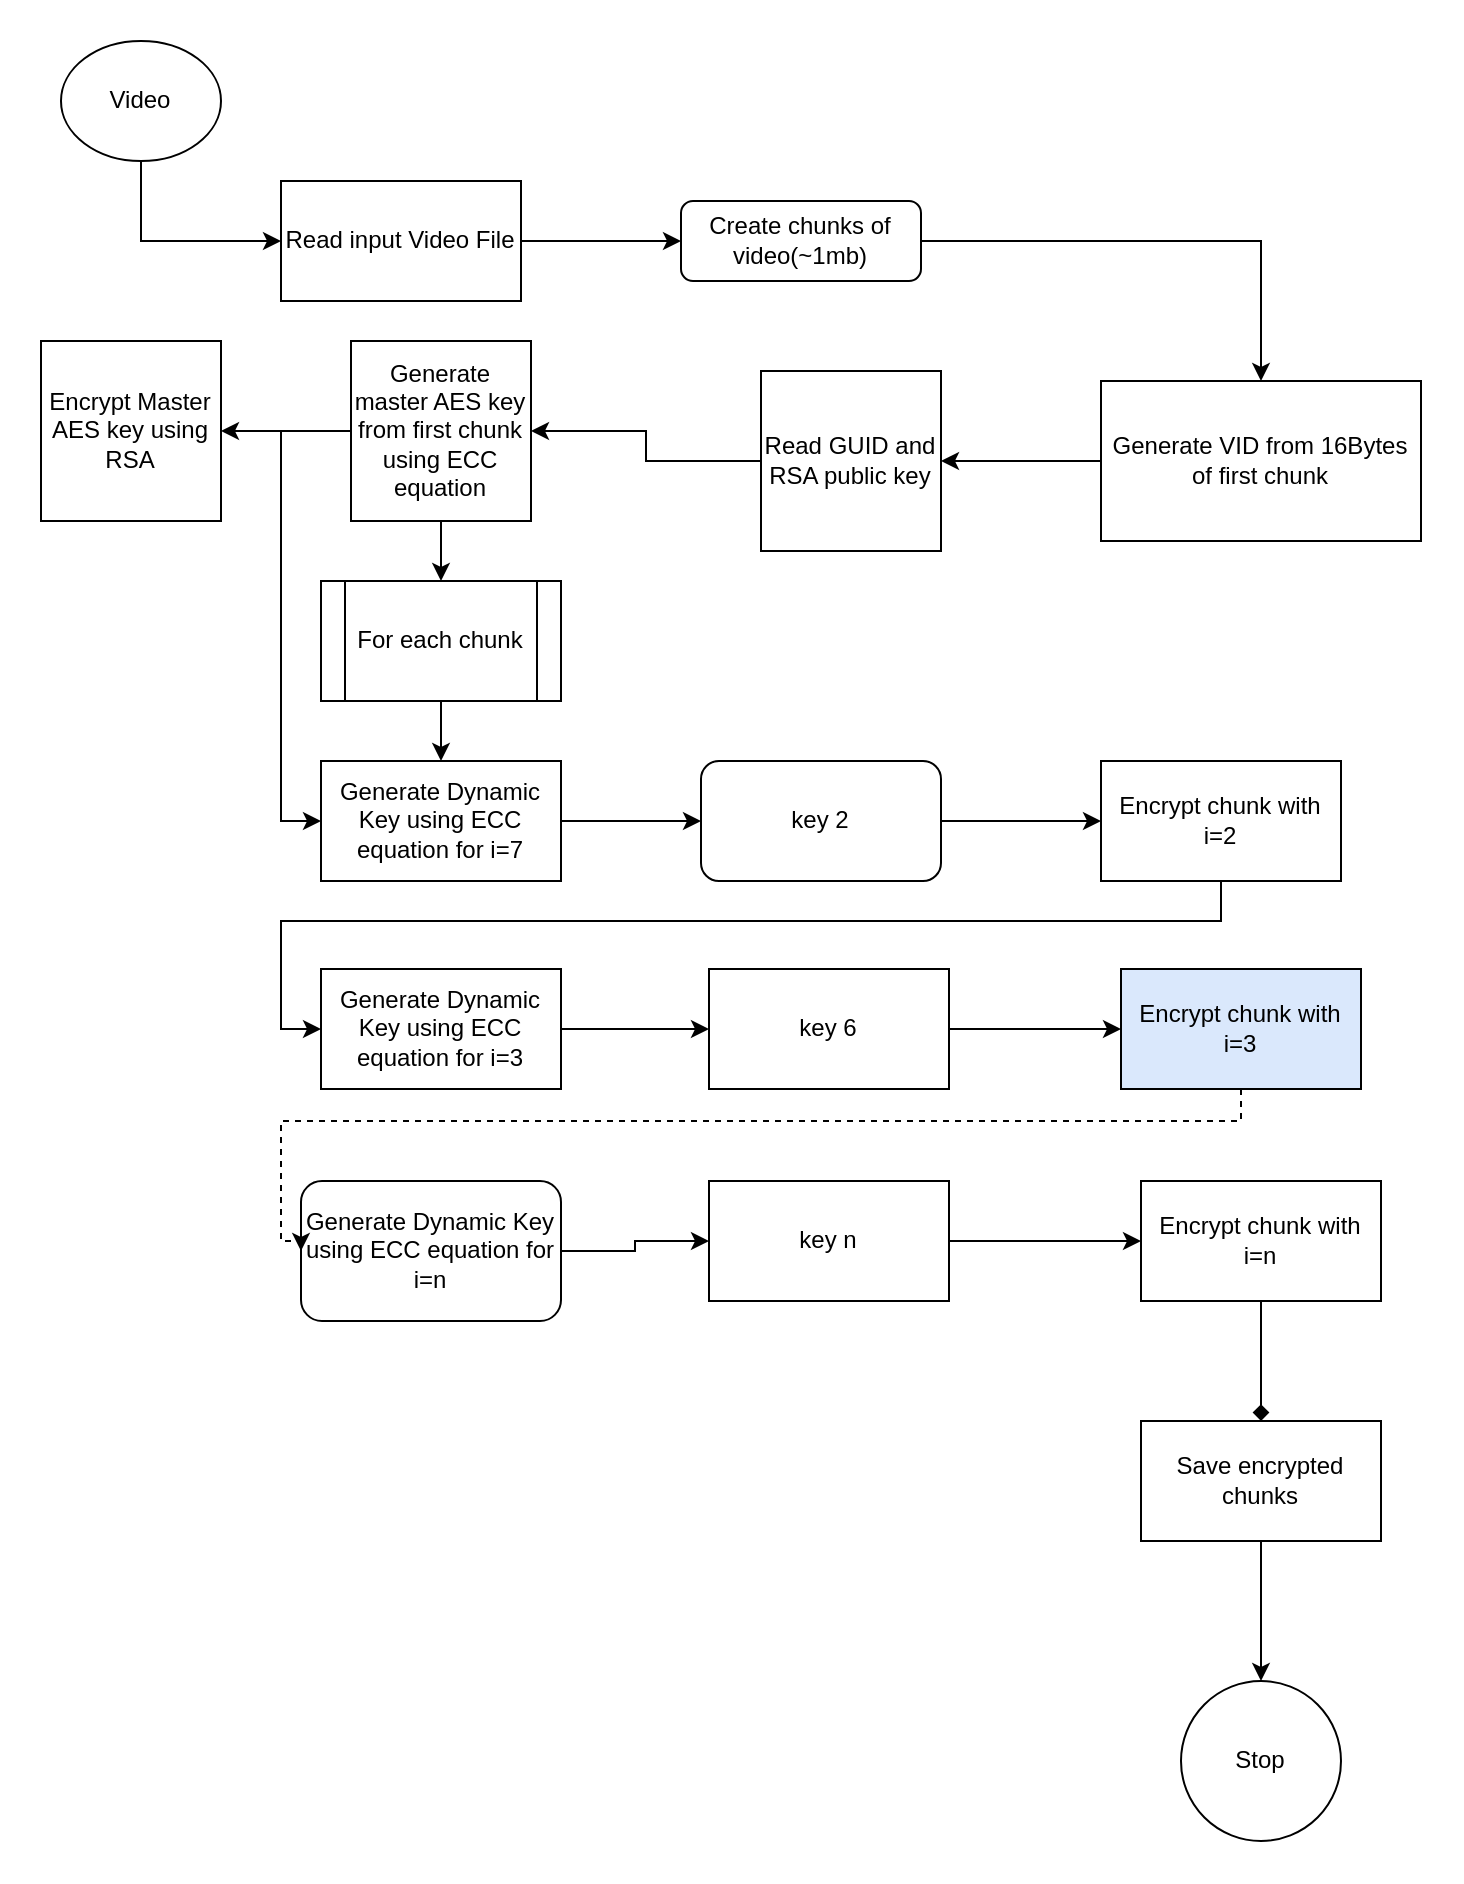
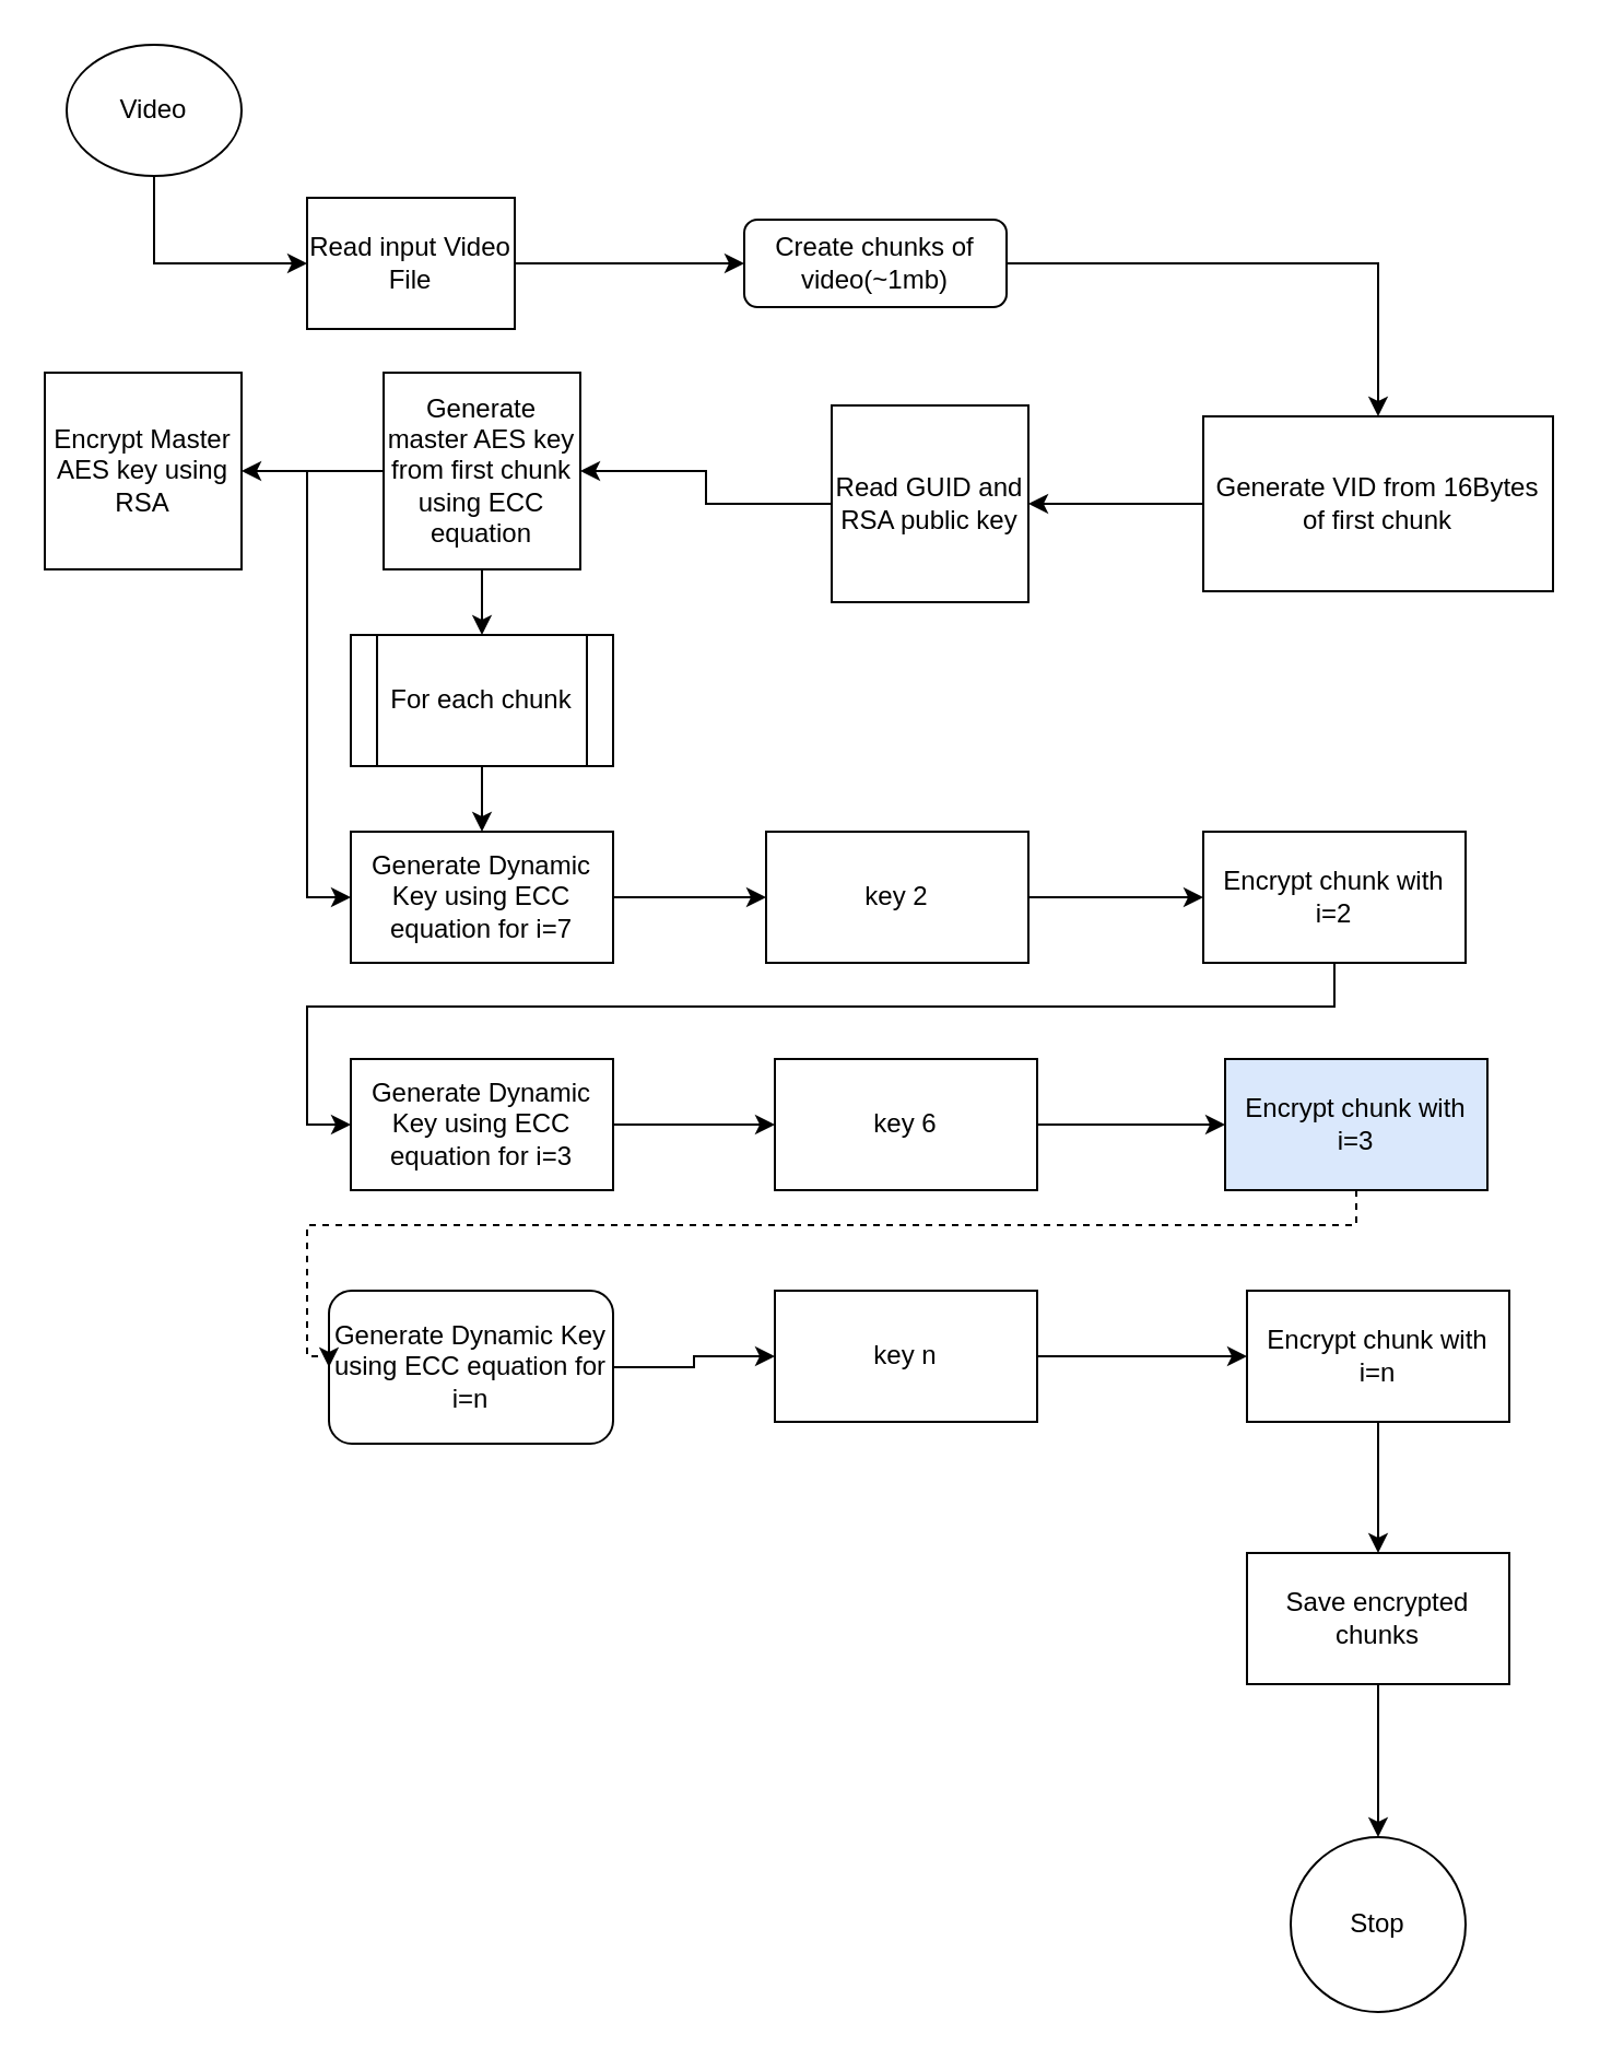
- <mxCell id="9" value="Read input Video File" style="rounded=0;whiteSpace=wrap;html=1;" parent="1" vertex="1"><mxGeometry x="140" y="90" width="120" height="60" as="geometry" /></mxCell>
+ <mxCell id="9" value="Read input Video File" style="rounded=0;whiteSpace=wrap;html=1;" parent="1" vertex="1"><mxGeometry x="140" y="90" width="95" height="60" as="geometry" /></mxCell>
- <mxCell id="15" value="key 2" style="whiteSpace=wrap;html=1;rounded=1;" parent="1" vertex="1"><mxGeometry x="350" y="380" width="120" height="60" as="geometry" /></mxCell>
+ <mxCell id="15" value="key 2" style="rounded=0;whiteSpace=wrap;html=1;" parent="1" vertex="1"><mxGeometry x="350" y="380" width="120" height="60" as="geometry" /></mxCell>
- <mxCell id="30" value="" style="edgeStyle=orthogonalEdgeStyle;rounded=0;orthogonalLoop=1;jettySize=auto;html=1;endArrow=diamond;" parent="1" source="31" target="33" edge="1"><mxGeometry relative="1" as="geometry" /></mxCell>
+ <mxCell id="30" value="" style="edgeStyle=orthogonalEdgeStyle;rounded=0;orthogonalLoop=1;jettySize=auto;html=1;" parent="1" source="31" target="33" edge="1"><mxGeometry relative="1" as="geometry" /></mxCell>
